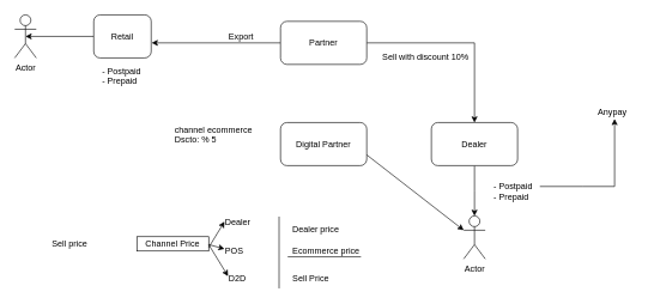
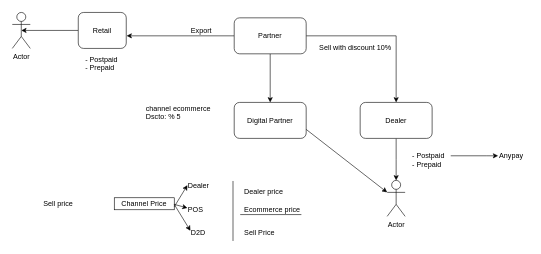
- <mxCell id="33" value="Anypay" style="text;html=1;resizable=0;points=[];autosize=1;align=left;verticalAlign=top;spacingTop=-4;" vertex="1" parent="1"><mxGeometry x="830" y="145" width="50" height="20" as="geometry" /></mxCell>
+ <mxCell id="33" value="Anypay" style="text;html=1;resizable=0;points=[];autosize=1;align=left;verticalAlign=top;spacingTop=-4;" vertex="1" parent="1"><mxGeometry x="830" y="250" width="50" height="20" as="geometry" /></mxCell>
+ <mxCell id="4" style="edgeStyle=orthogonalEdgeStyle;rounded=0;orthogonalLoop=1;jettySize=auto;html=1;" edge="1" parent="1" source="6" target="2"><mxGeometry relative="1" as="geometry" /></mxCell>
